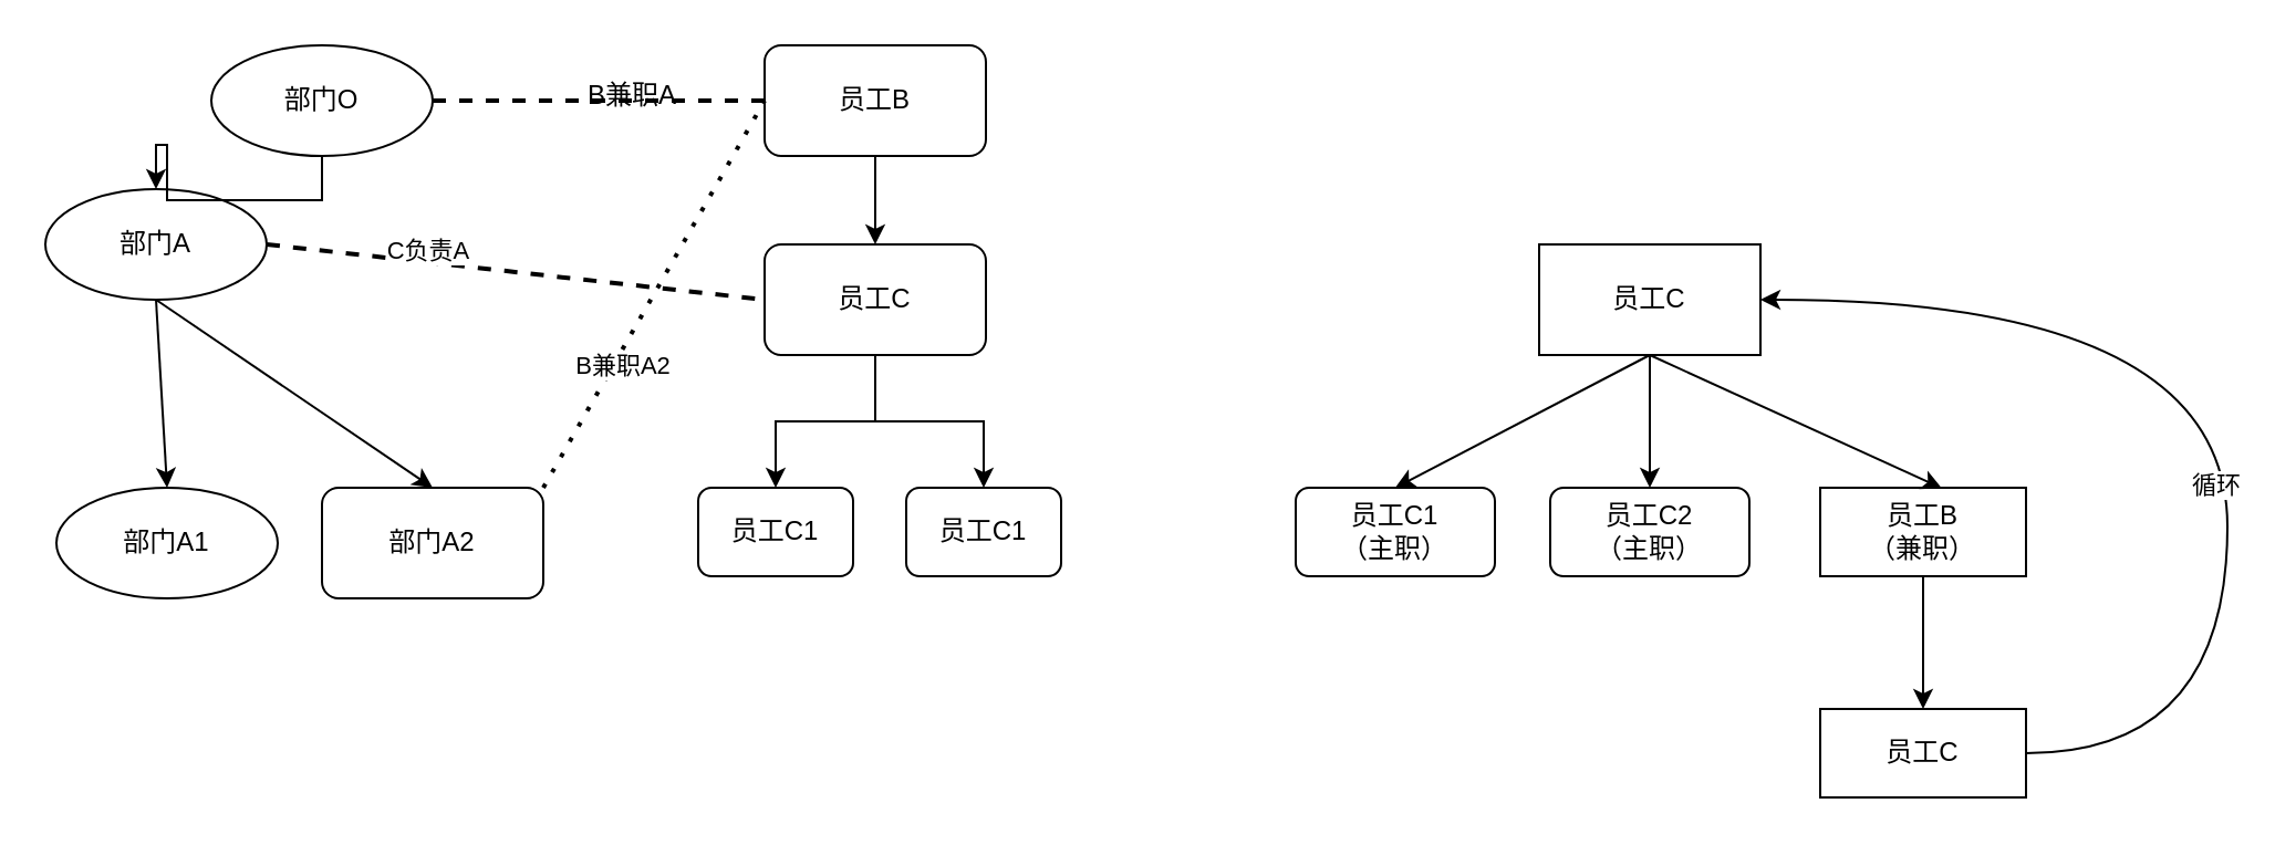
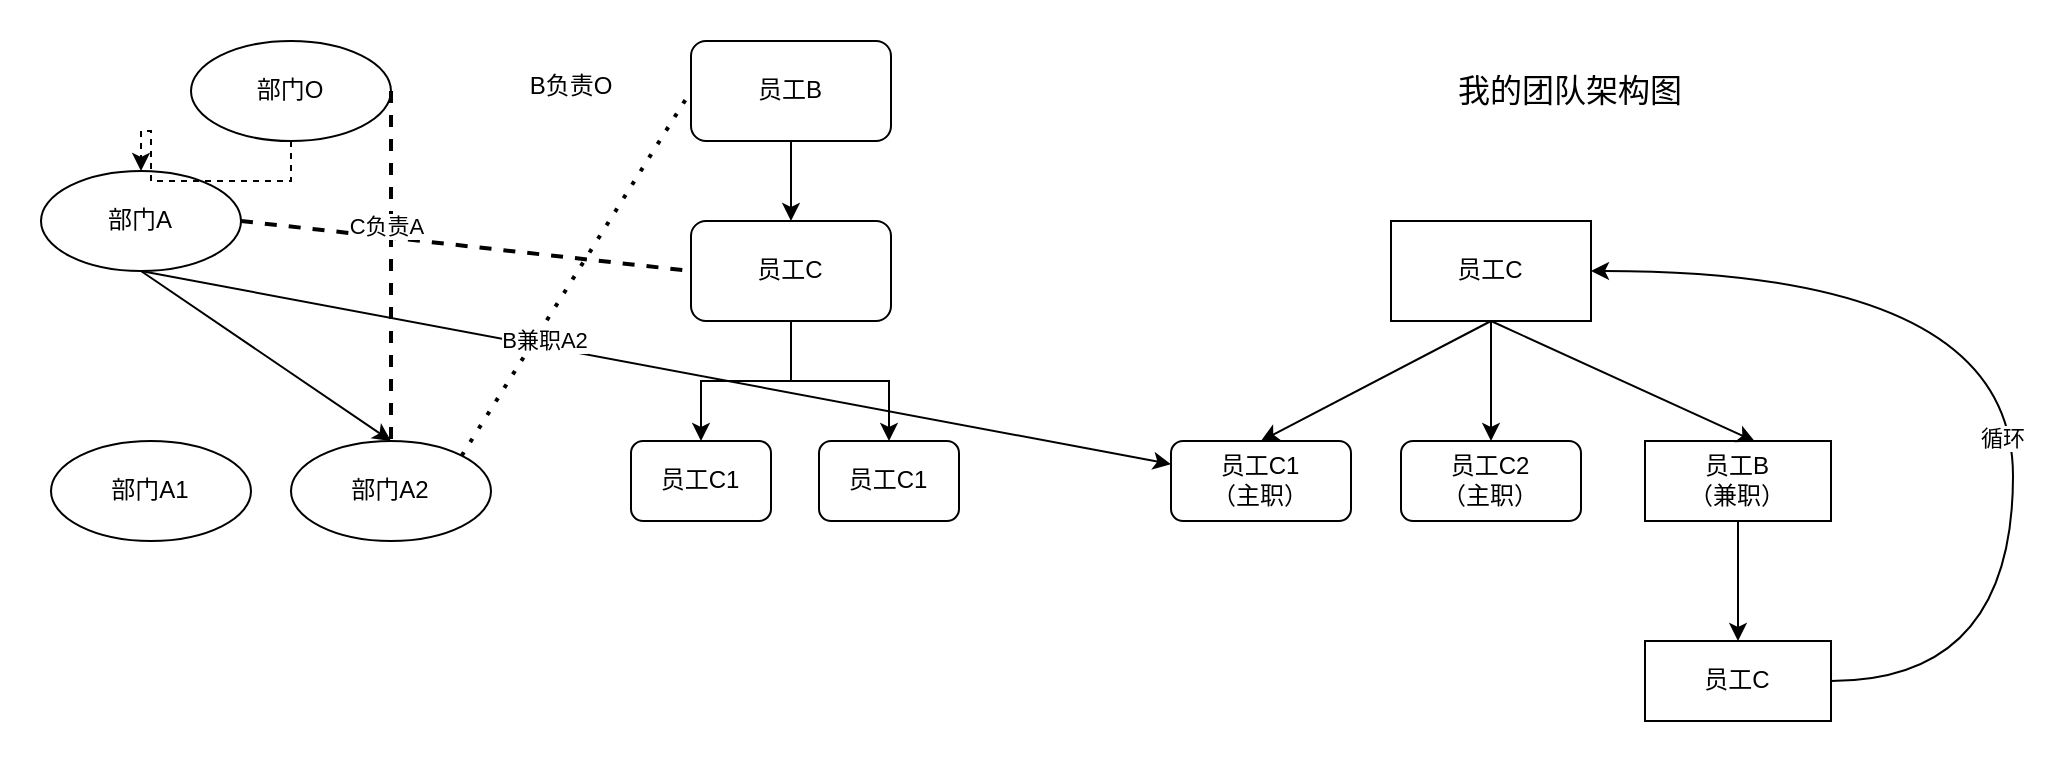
- <mxCell id="19" value="B兼职A" style="text;html=1;align=center;verticalAlign=middle;resizable=0;points=[];autosize=1;strokeColor=none;fillColor=none;" vertex="1" parent="1"><mxGeometry x="255" y="28" width="60" height="30" as="geometry" /></mxCell>
+ <mxCell id="19" value="B负责O" style="text;html=1;align=center;verticalAlign=middle;resizable=0;points=[];autosize=1;strokeColor=none;fillColor=none;" vertex="1" parent="1"><mxGeometry x="255" y="28" width="60" height="30" as="geometry" /></mxCell>
- <mxCell id="14" value="" style="endArrow=none;dashed=1;html=1;strokeWidth=2;rounded=0;exitX=1;exitY=0.5;exitDx=0;exitDy=0;entryX=0;entryY=0.5;entryDx=0;entryDy=0;" edge="1" parent="1" source="13" target="8"><mxGeometry width="50" height="50" relative="1" as="geometry"><mxPoint x="385" y="310" as="sourcePoint" /><mxPoint x="435" y="260" as="targetPoint" /></mxGeometry></mxCell>
+ <mxCell id="14" value="" style="endArrow=none;dashed=1;html=1;strokeWidth=2;rounded=0;exitX=1;exitY=0.5;exitDx=0;exitDy=0;" edge="1" parent="1" source="13" target="3"><mxGeometry width="50" height="50" relative="1" as="geometry"><mxPoint x="385" y="310" as="sourcePoint" /><mxPoint x="435" y="260" as="targetPoint" /></mxGeometry></mxCell>
+ <mxCell id="33" value="我的团队架构图" style="text;html=1;strokeColor=none;fillColor=none;align=center;verticalAlign=middle;whiteSpace=wrap;rounded=0;fontSize=16;" vertex="1" parent="1"><mxGeometry x="725" y="30" width="120" height="30" as="geometry" /></mxCell>
- <mxCell id="12" value="" style="edgeStyle=orthogonalEdgeStyle;rounded=0;orthogonalLoop=1;jettySize=auto;html=1;" edge="1" parent="1" source="13" target="2"><mxGeometry relative="1" as="geometry" /></mxCell>
+ <mxCell id="12" value="" style="edgeStyle=orthogonalEdgeStyle;rounded=0;orthogonalLoop=1;jettySize=auto;html=1;dashed=1;" edge="1" parent="1" source="13" target="2"><mxGeometry relative="1" as="geometry" /></mxCell>
- <mxCell id="5" value="" style="endArrow=classic;html=1;rounded=0;exitX=0.5;exitY=1;exitDx=0;exitDy=0;entryX=0.5;entryY=0;entryDx=0;entryDy=0;" edge="1" parent="1" source="2" target="4"><mxGeometry width="50" height="50" relative="1" as="geometry"><mxPoint x="385" y="310" as="sourcePoint" /><mxPoint x="435" y="260" as="targetPoint" /></mxGeometry></mxCell>
+ <mxCell id="5" value="" style="endArrow=classic;html=1;rounded=0;exitX=0.5;exitY=1;exitDx=0;exitDy=0;" edge="1" parent="1" source="2" target="23"><mxGeometry width="50" height="50" relative="1" as="geometry"><mxPoint x="385" y="310" as="sourcePoint" /><mxPoint x="435" y="260" as="targetPoint" /></mxGeometry></mxCell>
- <mxCell id="3" value="部门A2" style="whiteSpace=wrap;html=1;rounded=1;" vertex="1" parent="1"><mxGeometry x="145" y="220" width="100" height="50" as="geometry" /></mxCell>
+ <mxCell id="3" value="部门A2" style="ellipse;whiteSpace=wrap;html=1;" vertex="1" parent="1"><mxGeometry x="145" y="220" width="100" height="50" as="geometry" /></mxCell>
